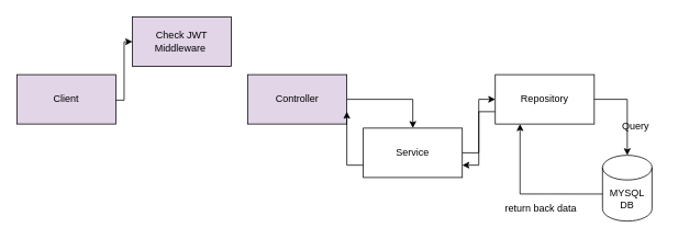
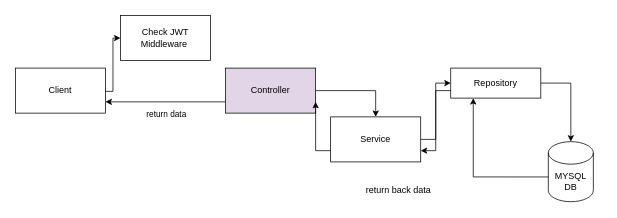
- <mxCell id="4" value="Check JWT Middleware&amp;nbsp;" style="rounded=0;whiteSpace=wrap;html=1;fillColor=#e1d5e7;" vertex="1" parent="1"><mxGeometry x="160" y="20" width="120" height="60" as="geometry" /></mxCell>
+ <mxCell id="4" value="Check JWT Middleware&amp;nbsp;" style="rounded=0;whiteSpace=wrap;html=1;" vertex="1" parent="1"><mxGeometry x="160" y="20" width="120" height="60" as="geometry" /></mxCell>
- <mxCell id="3" value="Client" style="rounded=0;whiteSpace=wrap;html=1;fillColor=#e1d5e7;" vertex="1" parent="1"><mxGeometry x="20" y="90" width="120" height="60" as="geometry" /></mxCell>
+ <mxCell id="3" value="Client" style="rounded=0;whiteSpace=wrap;html=1;" vertex="1" parent="1"><mxGeometry x="20" y="90" width="120" height="60" as="geometry" /></mxCell>
- <mxCell id="13" value="Repository" style="rounded=0;whiteSpace=wrap;html=1;" vertex="1" parent="1"><mxGeometry x="600" y="90" width="120" height="60" as="geometry" /></mxCell>
+ <mxCell id="13" value="Repository" style="rounded=0;whiteSpace=wrap;html=1;" vertex="1" parent="1"><mxGeometry x="600" y="90" width="120" height="40" as="geometry" /></mxCell>
+ <mxCell id="6" style="edgeStyle=orthogonalEdgeStyle;rounded=0;orthogonalLoop=1;jettySize=auto;html=1;exitX=0;exitY=0.75;exitDx=0;exitDy=0;entryX=1;entryY=0.75;entryDx=0;entryDy=0;" edge="1" parent="1" source="8" target="3"><mxGeometry relative="1" as="geometry" /></mxCell>
+ <mxCell id="7" value="return data" style="edgeLabel;html=1;align=center;verticalAlign=middle;resizable=0;points=[];" vertex="1" connectable="0" parent="6"><mxGeometry x="0.235" relative="1" as="geometry"><mxPoint x="19" y="15" as="offset" /></mxGeometry></mxCell>
- <mxCell id="18" value="Query" style="text;html=1;align=center;verticalAlign=middle;resizable=0;points=[];autosize=1;strokeColor=none;fillColor=none;" vertex="1" parent="1"><mxGeometry x="740" y="138" width="60" height="30" as="geometry" /></mxCell>
- <mxCell id="16" value="return back data" style="text;html=1;align=center;verticalAlign=middle;resizable=0;points=[];autosize=1;strokeColor=none;fillColor=none;" vertex="1" parent="1"><mxGeometry x="600" y="238" width="110" height="30" as="geometry" /></mxCell>
+ <mxCell id="16" value="return back data" style="text;html=1;align=center;verticalAlign=middle;resizable=0;points=[];autosize=1;strokeColor=none;fillColor=none;" vertex="1" parent="1"><mxGeometry x="475" y="238" width="110" height="30" as="geometry" /></mxCell>
